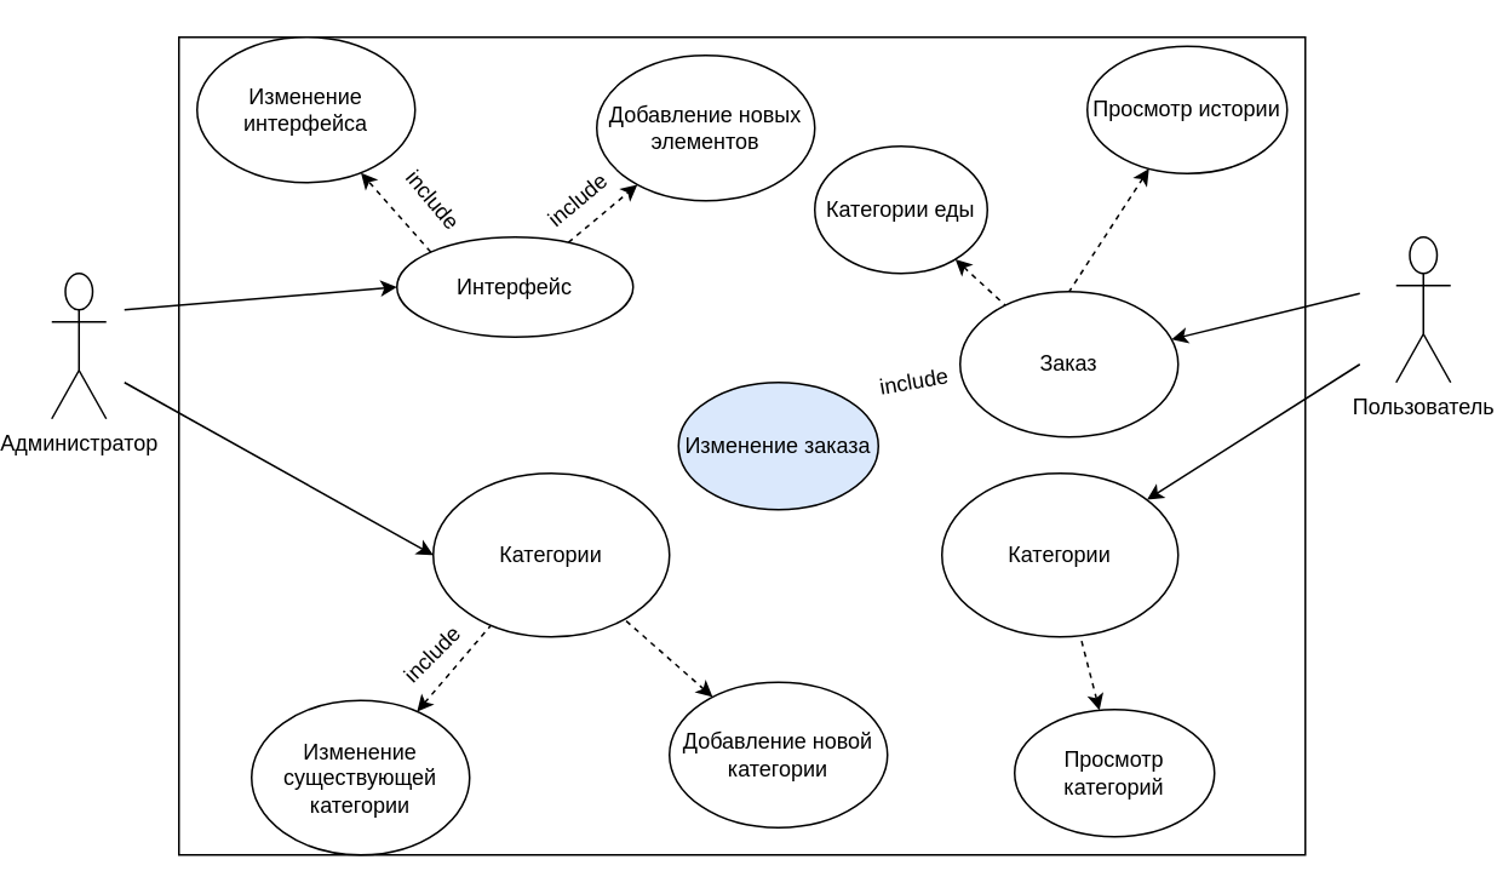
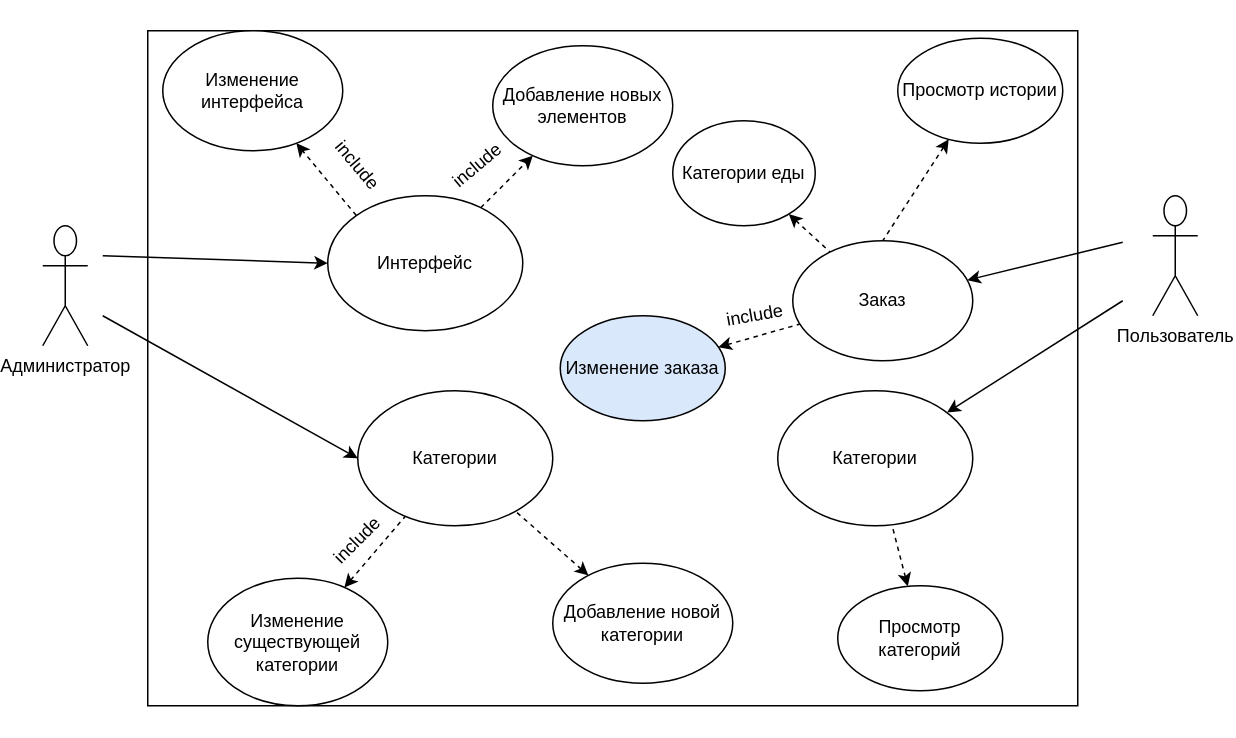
- <mxCell id="5" value="Интерфейс" style="ellipse;whiteSpace=wrap;html=1;" parent="1" vertex="1"><mxGeometry x="210" y="130" width="130" height="55" as="geometry" /></mxCell>
+ <mxCell id="5" value="Интерфейс" style="ellipse;whiteSpace=wrap;html=1;" parent="1" vertex="1"><mxGeometry x="210" y="130" width="130" height="90" as="geometry" /></mxCell>
+ <mxCell id="26" value="" style="endArrow=none;dashed=1;html=1;endFill=0;startArrow=classic;startFill=1;" edge="1" parent="1" source="25" target="23"><mxGeometry width="50" height="50" relative="1" as="geometry"><mxPoint x="541.131" y="210.003" as="sourcePoint" /><mxPoint x="530.004" y="164.001" as="targetPoint" /></mxGeometry></mxCell>
